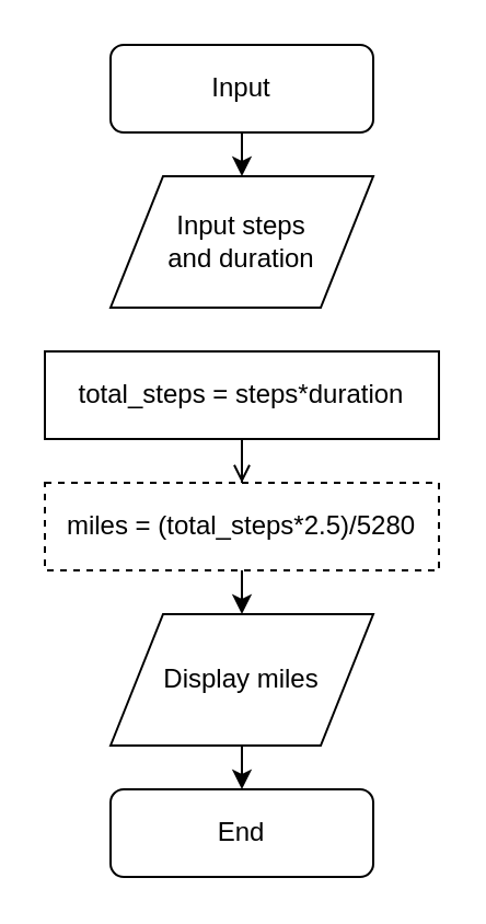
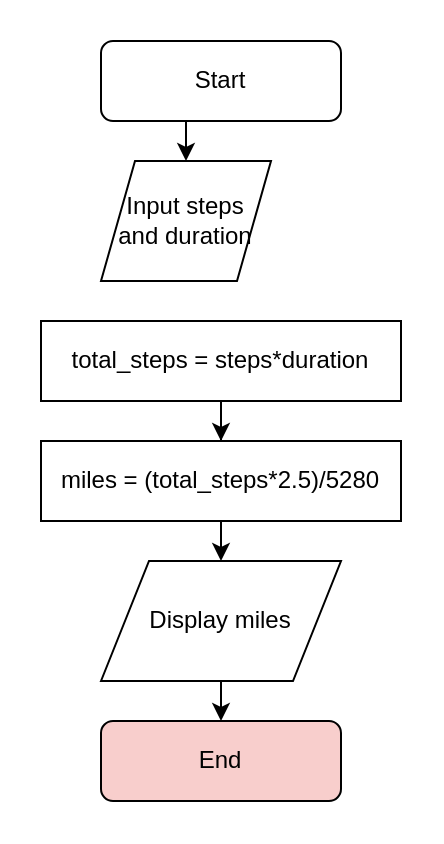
- <mxCell id="3" value="Input" style="rounded=1;whiteSpace=wrap;html=1;" parent="1" vertex="1"><mxGeometry x="50" y="20" width="120" height="40" as="geometry" /></mxCell>
+ <mxCell id="3" value="Start" style="rounded=1;whiteSpace=wrap;html=1;" parent="1" vertex="1"><mxGeometry x="50" y="20" width="120" height="40" as="geometry" /></mxCell>
- <mxCell id="4" value="Input steps &lt;br&gt;and duration" style="shape=parallelogram;perimeter=parallelogramPerimeter;whiteSpace=wrap;html=1;" parent="1" vertex="1"><mxGeometry x="50" y="80" width="120" height="60" as="geometry" /></mxCell>
+ <mxCell id="4" value="Input steps &lt;br&gt;and duration" style="shape=parallelogram;perimeter=parallelogramPerimeter;whiteSpace=wrap;html=1;" parent="1" vertex="1"><mxGeometry x="50" y="80" width="85" height="60" as="geometry" /></mxCell>
- <mxCell id="5" style="edgeStyle=orthogonalEdgeStyle;rounded=0;orthogonalLoop=1;jettySize=auto;html=1;exitX=0.5;exitY=1;exitDx=0;exitDy=0;endArrow=open;" parent="1" source="6" target="8" edge="1"><mxGeometry relative="1" as="geometry" /></mxCell>
+ <mxCell id="5" style="edgeStyle=orthogonalEdgeStyle;rounded=0;orthogonalLoop=1;jettySize=auto;html=1;exitX=0.5;exitY=1;exitDx=0;exitDy=0;" parent="1" source="6" target="8" edge="1"><mxGeometry relative="1" as="geometry" /></mxCell>
- <mxCell id="8" value="miles = (total_steps*2.5)/5280" style="rounded=0;whiteSpace=wrap;html=1;dashed=1;" parent="1" vertex="1"><mxGeometry x="20" y="220" width="180" height="40" as="geometry" /></mxCell>
+ <mxCell id="8" value="miles = (total_steps*2.5)/5280" style="rounded=0;whiteSpace=wrap;html=1;" parent="1" vertex="1"><mxGeometry x="20" y="220" width="180" height="40" as="geometry" /></mxCell>
- <mxCell id="11" value="End" style="rounded=1;whiteSpace=wrap;html=1;" parent="1" vertex="1"><mxGeometry x="50" y="360" width="120" height="40" as="geometry" /></mxCell>
+ <mxCell id="11" value="End" style="rounded=1;whiteSpace=wrap;html=1;fillColor=#f8cecc;" parent="1" vertex="1"><mxGeometry x="50" y="360" width="120" height="40" as="geometry" /></mxCell>
